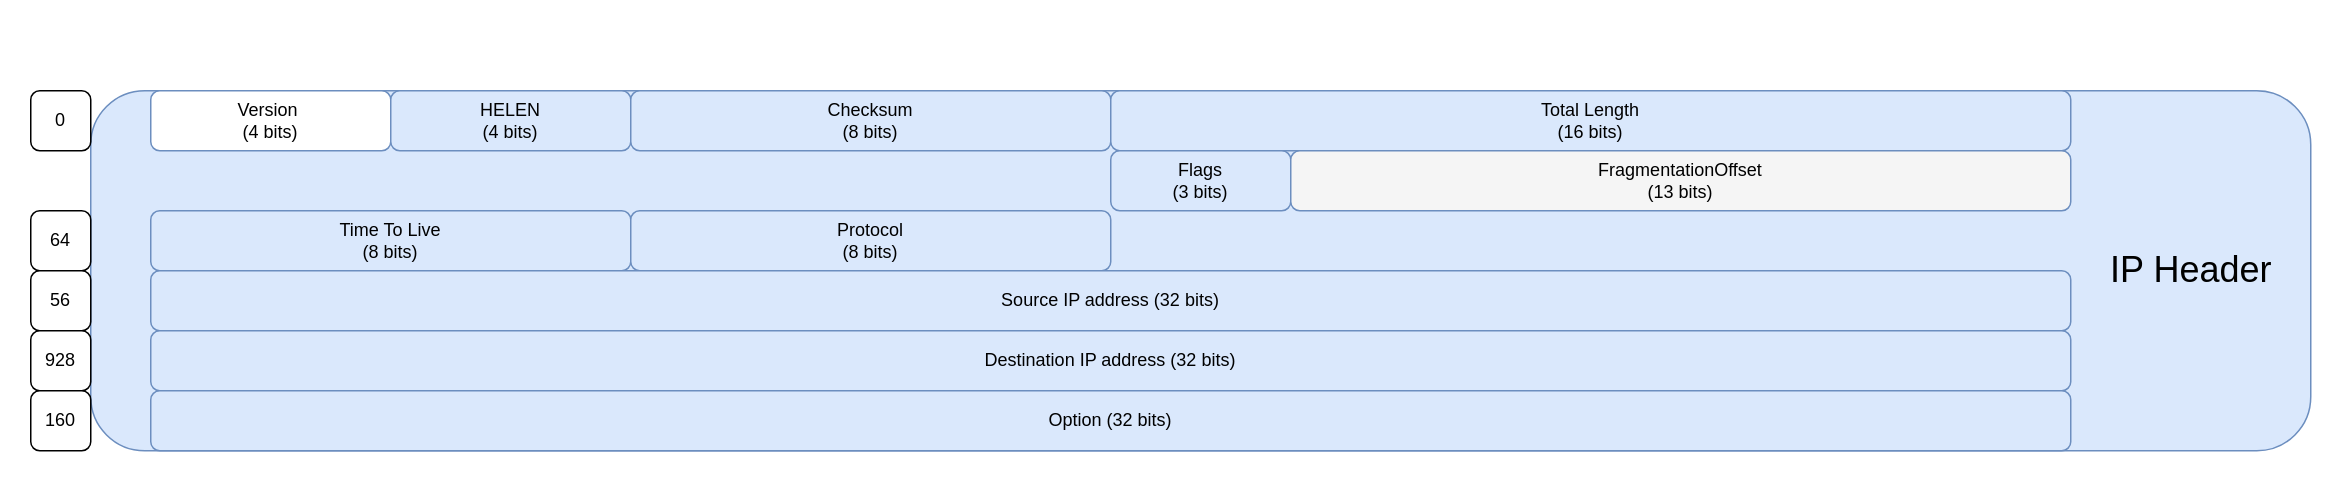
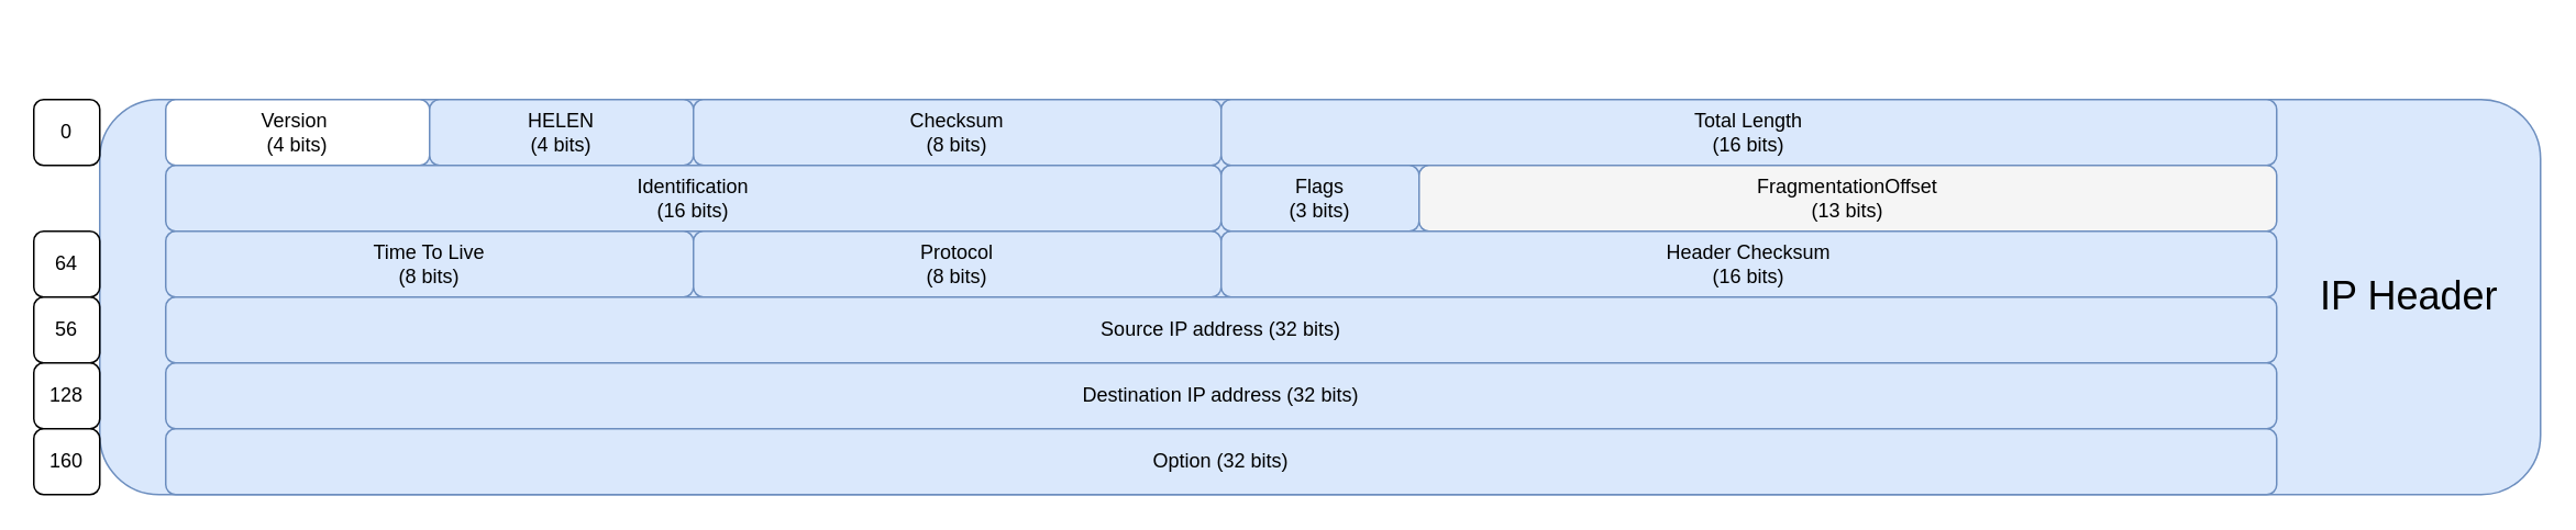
+ <mxCell id="9" value="Identification&lt;br&gt;(16 bits)" style="rounded=1;whiteSpace=wrap;html=1;fillColor=#dae8fc;strokeColor=#6c8ebf;" vertex="1" parent="1"><mxGeometry x="100" y="100" width="640" height="40" as="geometry" /></mxCell>
+ <mxCell id="14" value="Header Checksum&lt;br&gt;(16 bits)" style="rounded=1;whiteSpace=wrap;html=1;fillColor=#dae8fc;strokeColor=#6c8ebf;" vertex="1" parent="1"><mxGeometry x="740" y="140" width="640" height="40" as="geometry" /></mxCell>
- <mxCell id="21" value="928" style="rounded=1;whiteSpace=wrap;html=1;" vertex="1" parent="1"><mxGeometry x="20" y="220" width="40" height="40" as="geometry" /></mxCell>
+ <mxCell id="21" value="128" style="rounded=1;whiteSpace=wrap;html=1;" vertex="1" parent="1"><mxGeometry x="20" y="220" width="40" height="40" as="geometry" /></mxCell>
